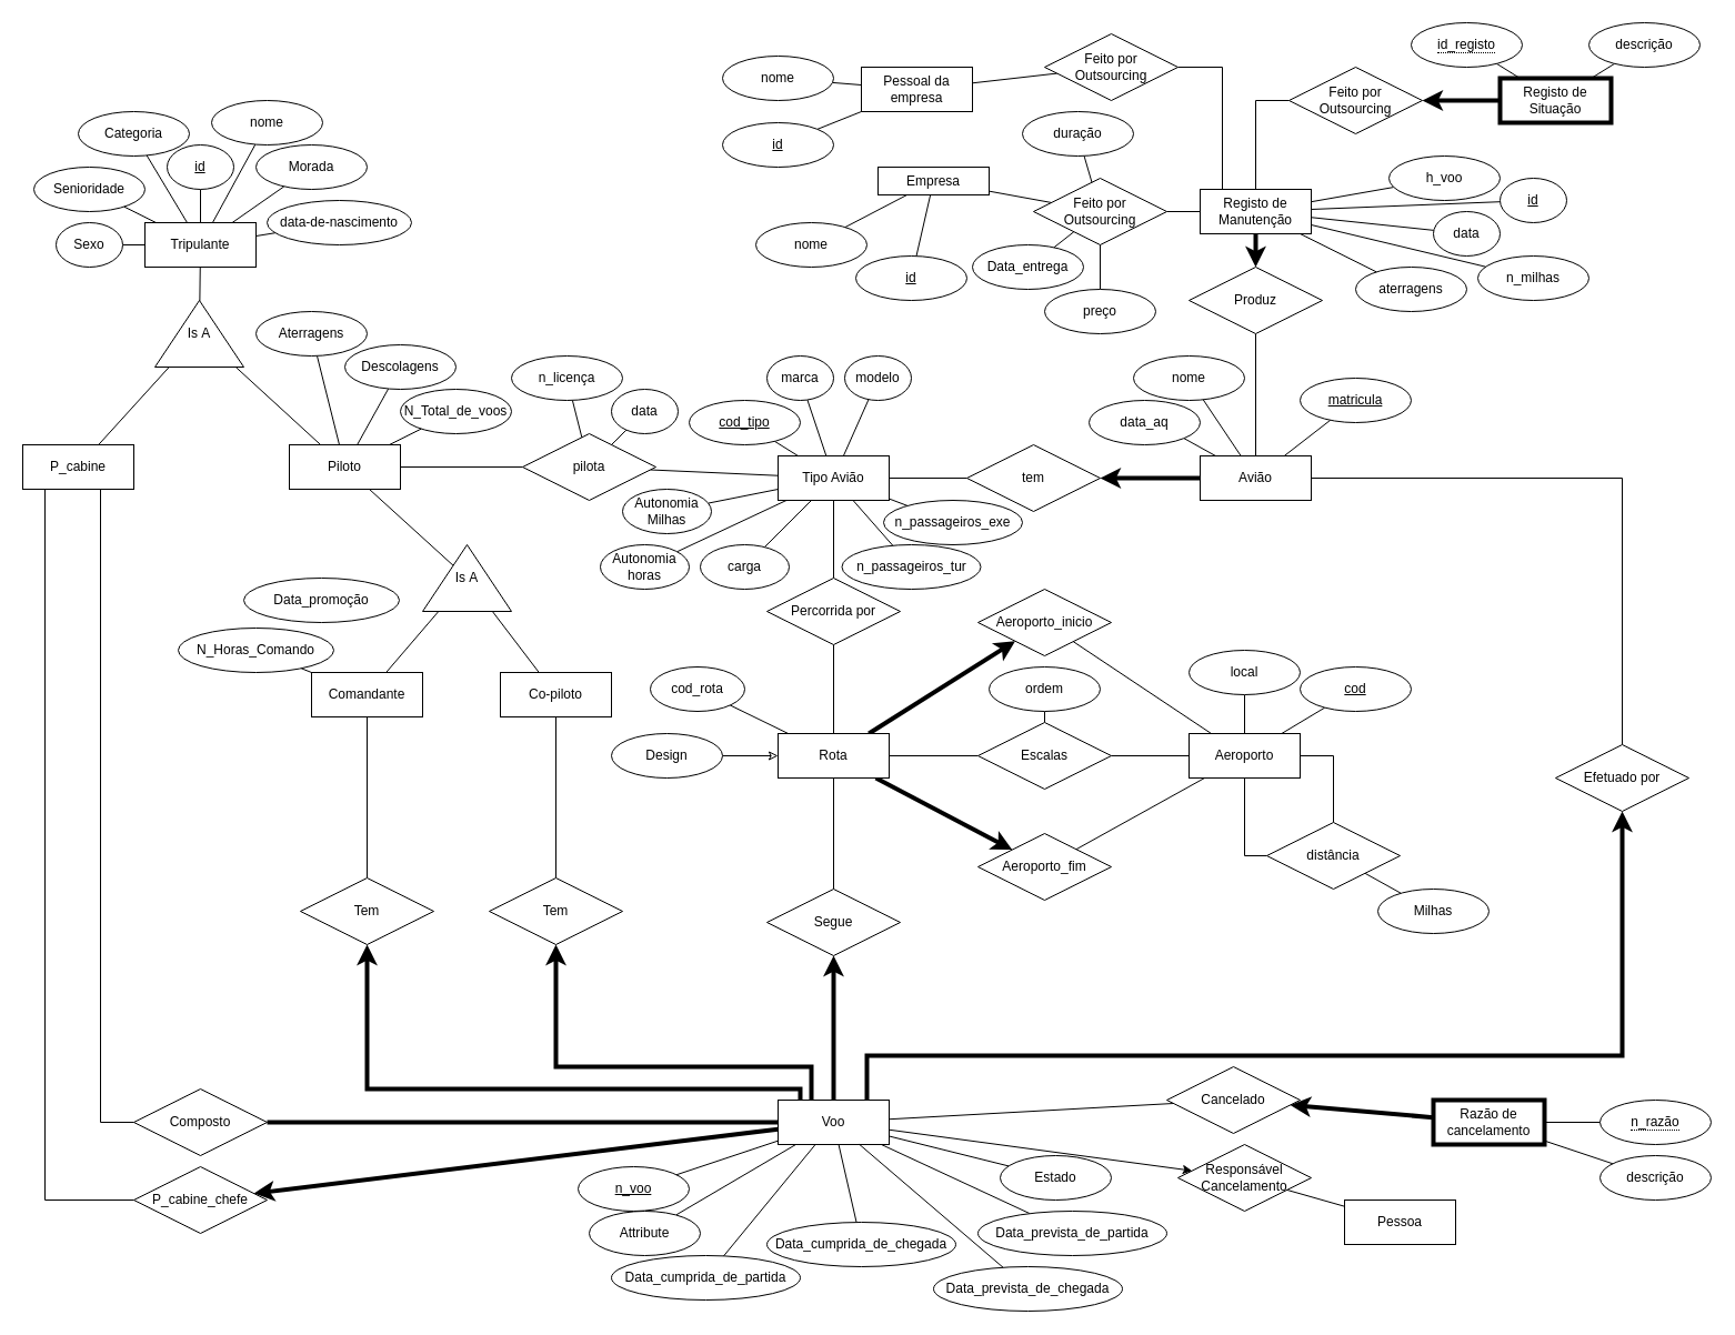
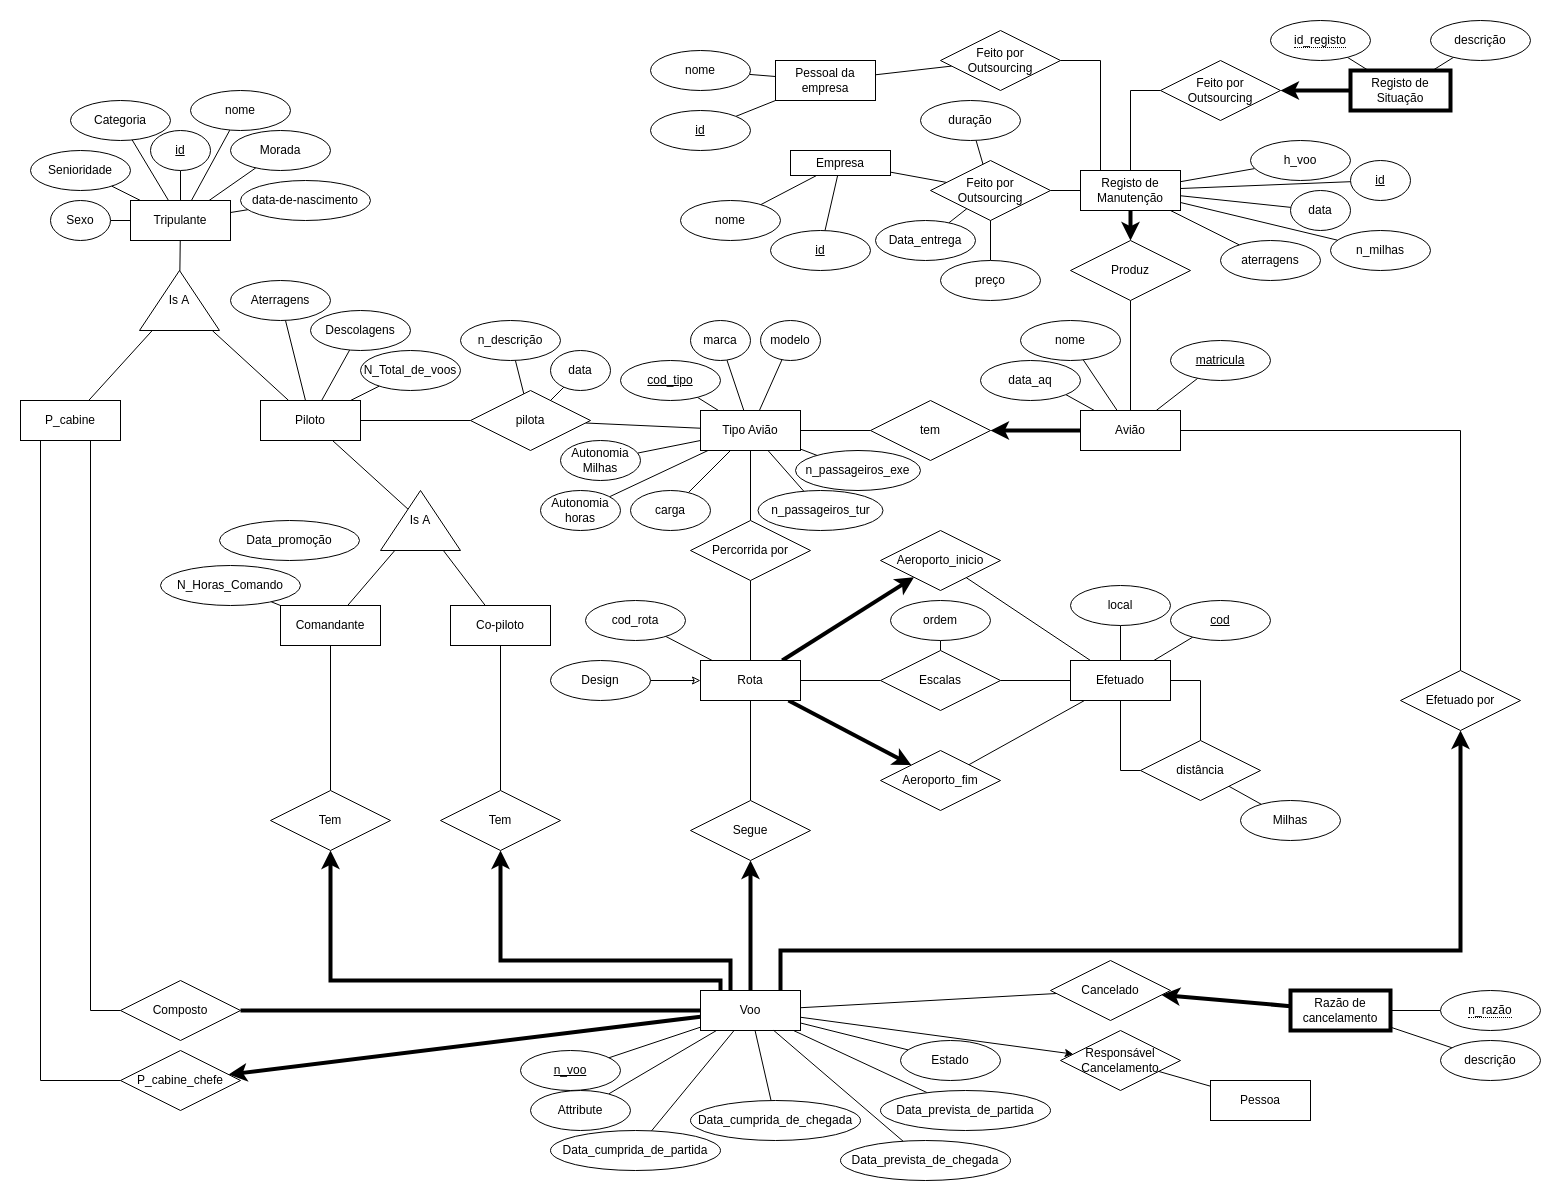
- <mxCell id="171" value="n_licença" style="ellipse;whiteSpace=wrap;html=1;align=center;" parent="1" vertex="1"><mxGeometry x="460" y="320" width="100" height="40" as="geometry" /></mxCell>
+ <mxCell id="171" value="n_descrição" style="ellipse;whiteSpace=wrap;html=1;align=center;" parent="1" vertex="1"><mxGeometry x="460" y="320" width="100" height="40" as="geometry" /></mxCell>
- <mxCell id="90" value="cod_rota" style="ellipse;whiteSpace=wrap;html=1;align=center;" parent="1" vertex="1"><mxGeometry x="585" y="600" width="85" height="40" as="geometry" /></mxCell>
+ <mxCell id="90" value="cod_rota" style="ellipse;whiteSpace=wrap;html=1;align=center;" parent="1" vertex="1"><mxGeometry x="585" y="600" width="100" height="40" as="geometry" /></mxCell>
- <mxCell id="98" value="Aeroporto" style="whiteSpace=wrap;html=1;align=center;" parent="1" vertex="1"><mxGeometry x="1070" y="660" width="100" height="40" as="geometry" /></mxCell>
+ <mxCell id="98" value="Efetuado" style="whiteSpace=wrap;html=1;align=center;" parent="1" vertex="1"><mxGeometry x="1070" y="660" width="100" height="40" as="geometry" /></mxCell>
